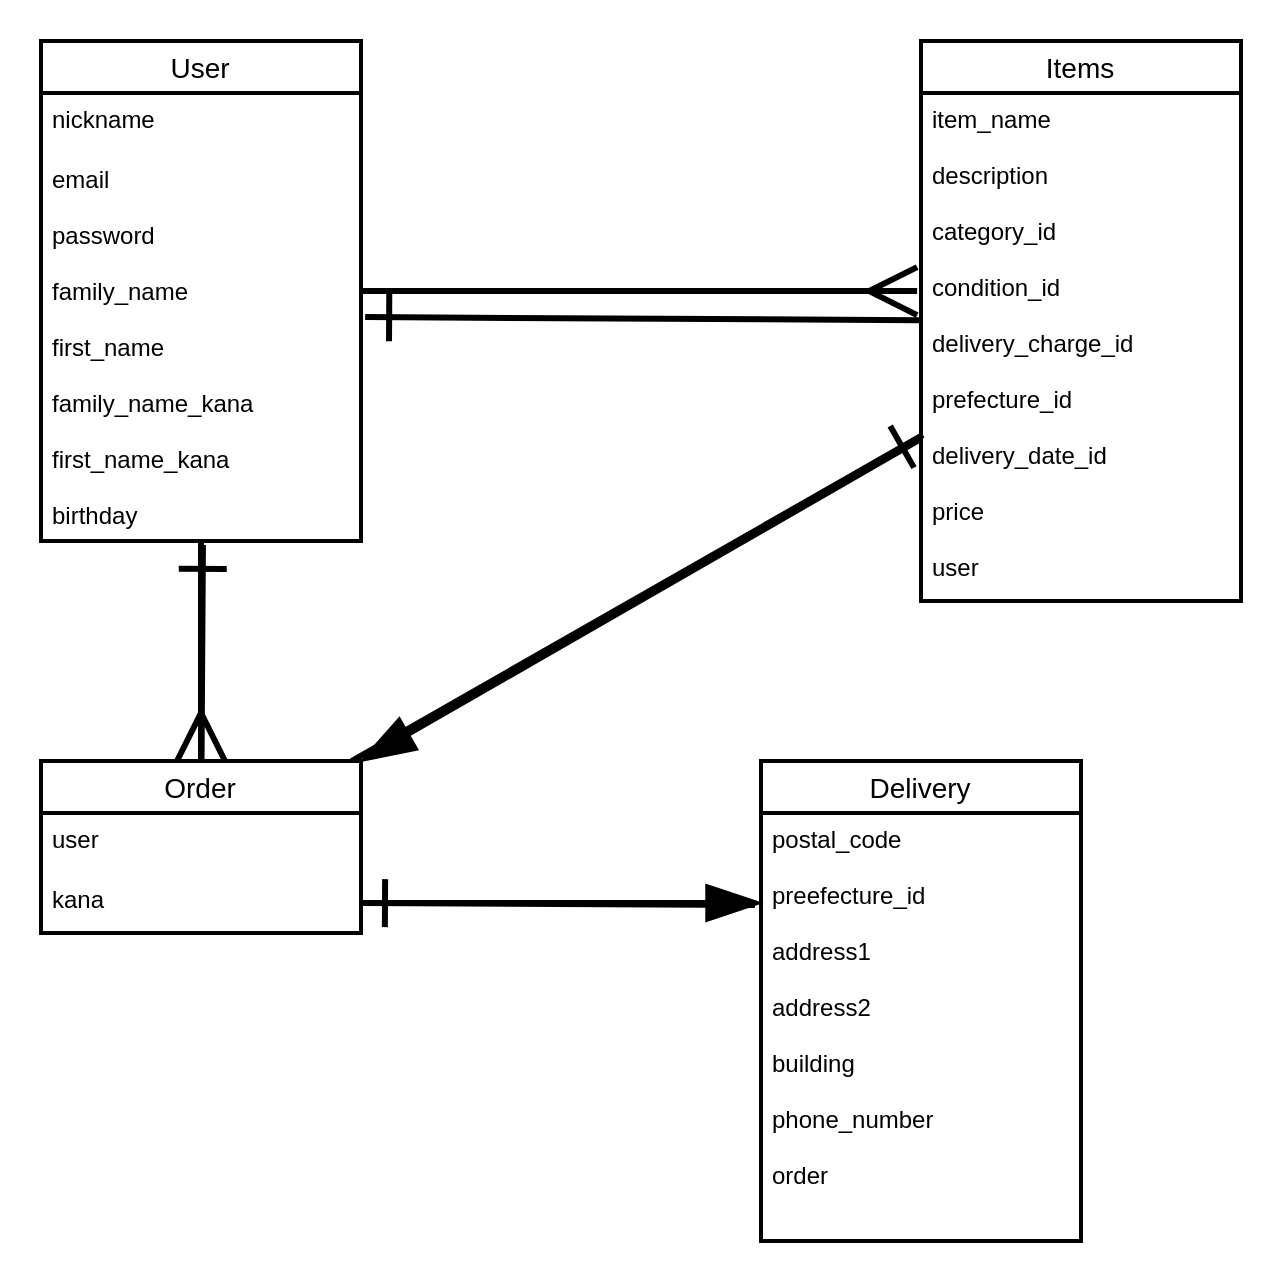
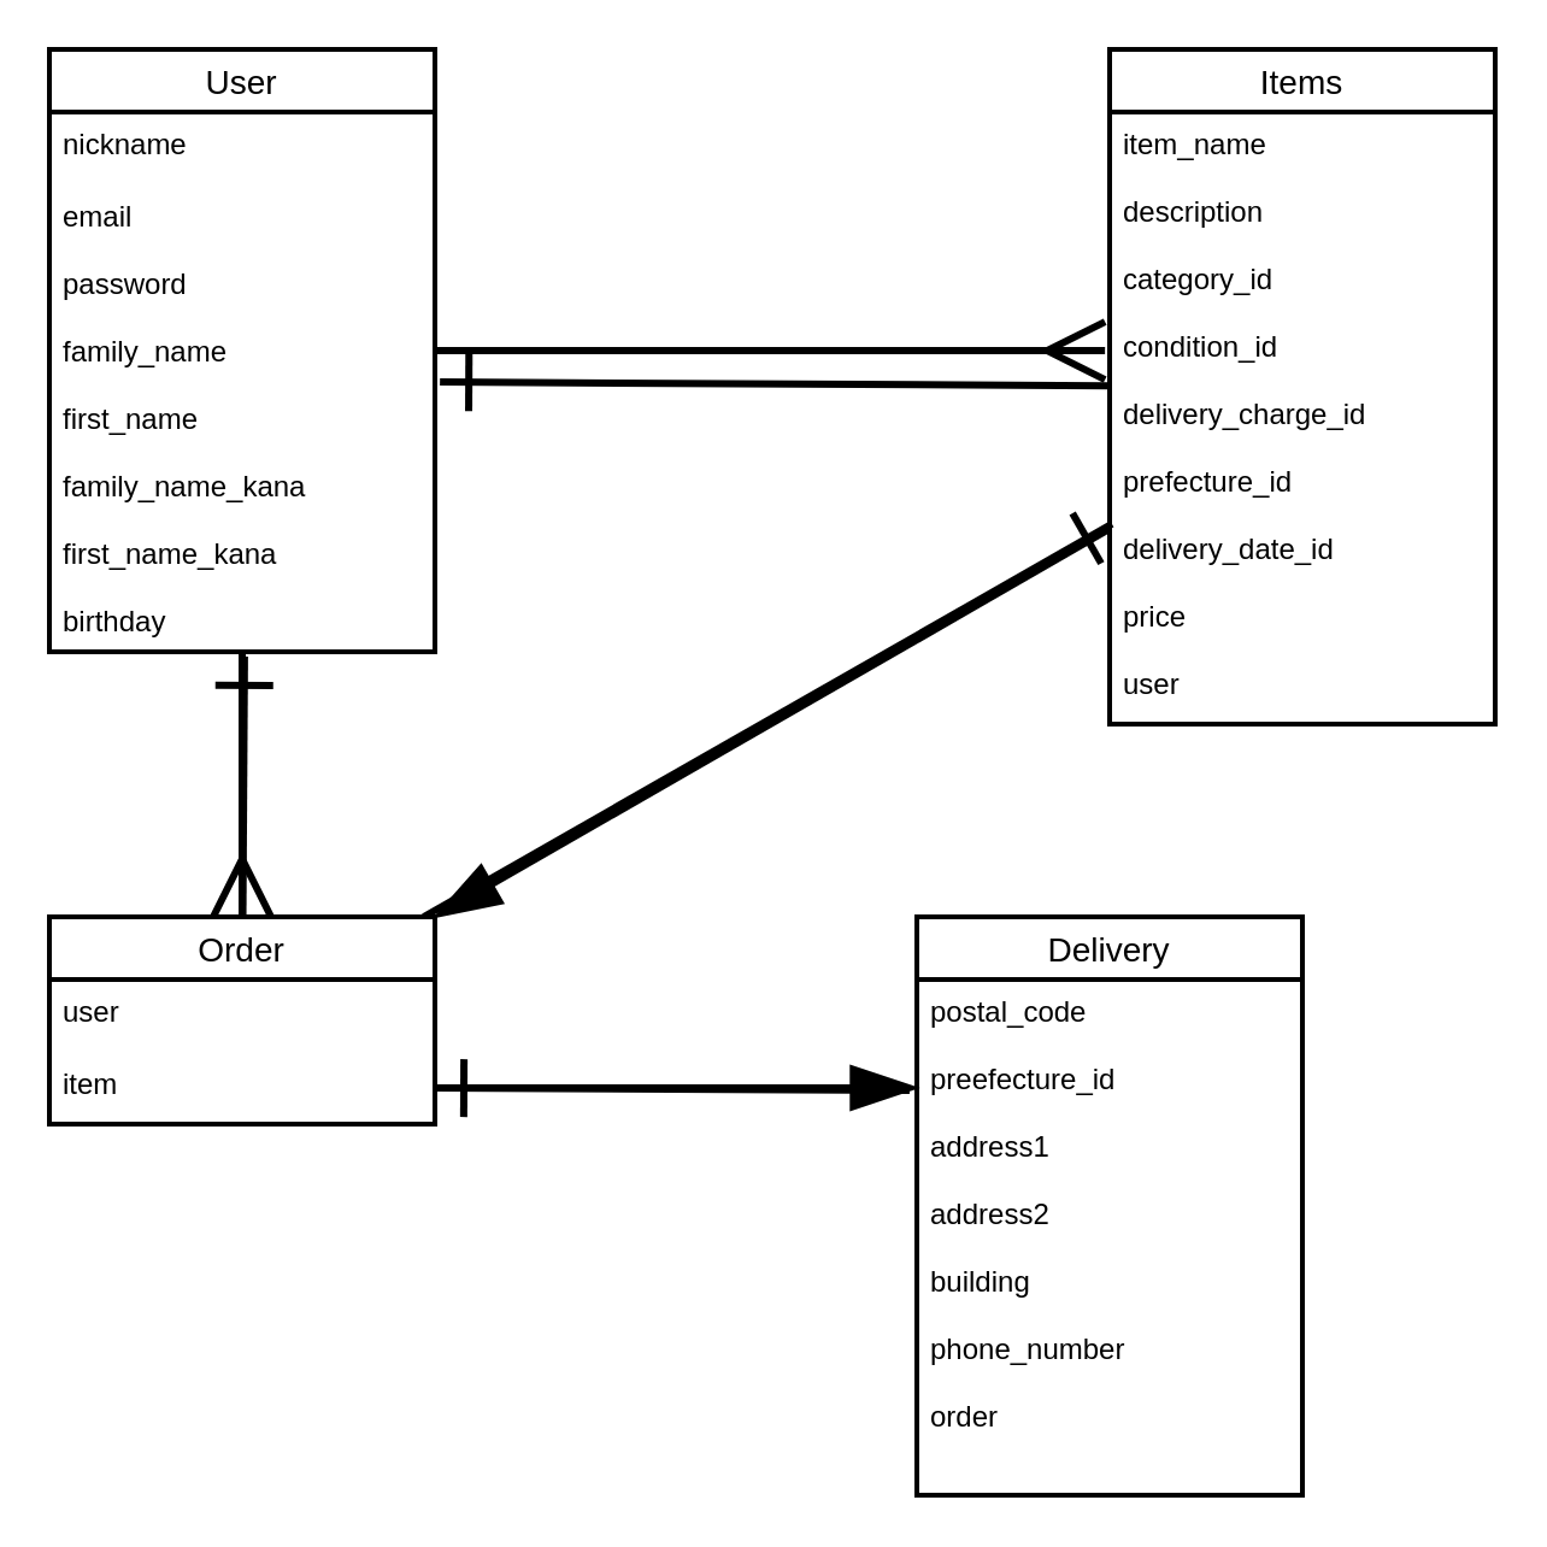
- <mxCell id="13" value="kana" style="text;strokeColor=none;fillColor=none;spacingLeft=4;spacingRight=4;overflow=hidden;rotatable=0;points=[[0,0.5],[1,0.5]];portConstraint=eastwest;fontSize=12;" vertex="1" parent="11"><mxGeometry y="56" width="160" height="30" as="geometry" /></mxCell>
+ <mxCell id="13" value="item" style="text;strokeColor=none;fillColor=none;spacingLeft=4;spacingRight=4;overflow=hidden;rotatable=0;points=[[0,0.5],[1,0.5]];portConstraint=eastwest;fontSize=12;" vertex="1" parent="11"><mxGeometry y="56" width="160" height="30" as="geometry" /></mxCell>
